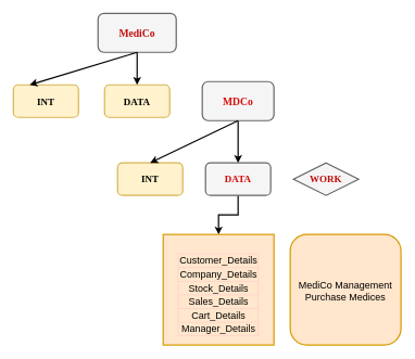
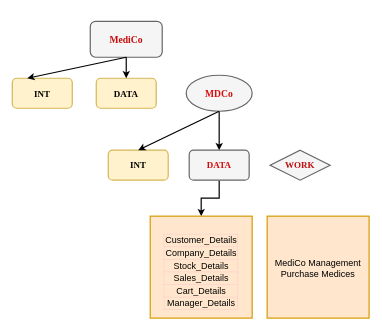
- <mxCell id="2" value="&lt;font size=&quot;1&quot; color=&quot;#c50d0d&quot; style=&quot;&quot; face=&quot;Verdana&quot;&gt;&lt;b style=&quot;font-size: 16px;&quot;&gt;MediCo&lt;/b&gt;&lt;/font&gt;" style="rounded=1;whiteSpace=wrap;html=1;hachureGap=4;strokeWidth=2;fillColor=#f5f5f5;fontColor=#333333;strokeColor=#666666;" vertex="1" parent="1"><mxGeometry x="150" y="20" width="120" height="60" as="geometry" /></mxCell>
+ <mxCell id="2" value="&lt;font size=&quot;1&quot; color=&quot;#c50d0d&quot; style=&quot;&quot; face=&quot;Verdana&quot;&gt;&lt;b style=&quot;font-size: 16px;&quot;&gt;MediCo&lt;/b&gt;&lt;/font&gt;" style="rounded=1;whiteSpace=wrap;html=1;hachureGap=4;strokeWidth=2;fillColor=#f5f5f5;fontColor=#333333;strokeColor=#666666;" vertex="1" parent="1"><mxGeometry x="150" y="35" width="120" height="60" as="geometry" /></mxCell>
- <mxCell id="7" value="&lt;font color=&quot;#d90d0d&quot; face=&quot;Verdana&quot;&gt;&lt;span style=&quot;font-size: 16px;&quot;&gt;&lt;b&gt;MDCo&lt;/b&gt;&lt;/span&gt;&lt;/font&gt;" style="rounded=1;whiteSpace=wrap;html=1;hachureGap=4;strokeWidth=2;fillColor=#f5f5f5;fontColor=#333333;strokeColor=#666666;" vertex="1" parent="1"><mxGeometry x="310" y="125" width="110" height="60" as="geometry" /></mxCell>
+ <mxCell id="7" value="&lt;font color=&quot;#d90d0d&quot; face=&quot;Verdana&quot;&gt;&lt;span style=&quot;font-size: 16px;&quot;&gt;&lt;b&gt;MDCo&lt;/b&gt;&lt;/span&gt;&lt;/font&gt;" style="ellipse;whiteSpace=wrap;html=1;hachureGap=4;strokeWidth=2;fillColor=#f5f5f5;fontColor=#333333;strokeColor=#666666;" vertex="1" parent="1"><mxGeometry x="310" y="125" width="110" height="60" as="geometry" /></mxCell>
- <mxCell id="15" value="&lt;p style=&quot;line-height: 130%; font-size: 16px;&quot;&gt;&lt;/p&gt;&lt;font style=&quot;font-size: 15px;&quot;&gt;MediCo Management&lt;br&gt;Purchase Medices&lt;/font&gt;&lt;br&gt;&lt;p&gt;&lt;/p&gt;" style="whiteSpace=wrap;html=1;aspect=fixed;hachureGap=4;strokeWidth=2;fillColor=#ffe6cc;strokeColor=#d79b00;rounded=1;" vertex="1" parent="1"><mxGeometry x="445" y="360" width="170" height="170" as="geometry" /></mxCell>
+ <mxCell id="15" value="&lt;p style=&quot;line-height: 130%; font-size: 16px;&quot;&gt;&lt;/p&gt;&lt;font style=&quot;font-size: 15px;&quot;&gt;MediCo Management&lt;br&gt;Purchase Medices&lt;/font&gt;&lt;br&gt;&lt;p&gt;&lt;/p&gt;" style="whiteSpace=wrap;html=1;aspect=fixed;hachureGap=4;strokeWidth=2;fillColor=#ffe6cc;strokeColor=#d79b00;" vertex="1" parent="1"><mxGeometry x="445" y="360" width="170" height="170" as="geometry" /></mxCell>
